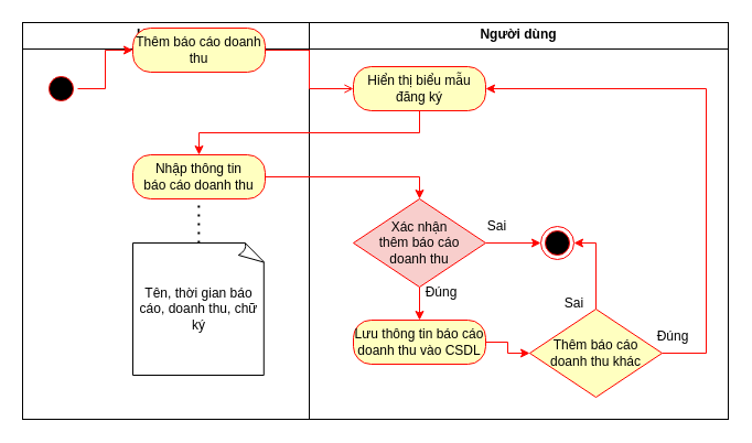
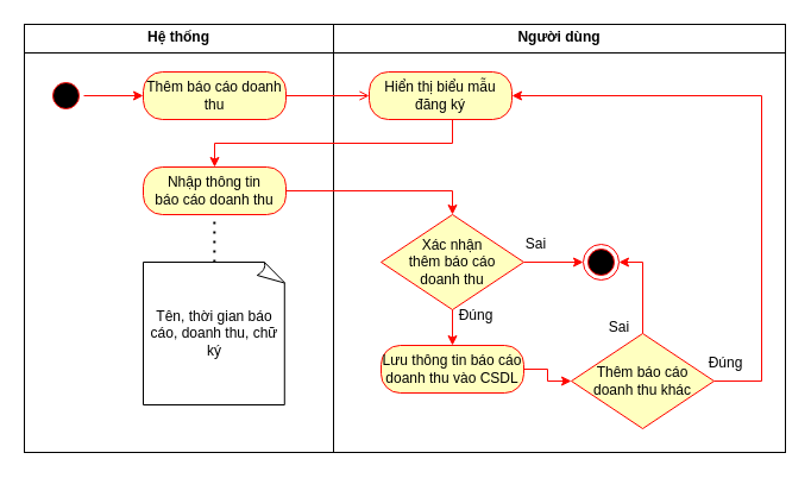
- <mxCell id="7" value="Thêm báo cáo doanh thu" style="rounded=1;whiteSpace=wrap;html=1;arcSize=40;fontColor=#000000;fillColor=#ffffc0;strokeColor=#FF0500;" vertex="1" parent="1"><mxGeometry x="120" y="25" width="120" height="40" as="geometry" /></mxCell>
+ <mxCell id="7" value="Thêm báo cáo doanh thu" style="rounded=1;whiteSpace=wrap;html=1;arcSize=40;fontColor=#000000;fillColor=#ffffc0;strokeColor=#FF0500;" vertex="1" parent="1"><mxGeometry x="120" y="60" width="120" height="40" as="geometry" /></mxCell>
- <mxCell id="9" value="Hiển thị biểu mẫu đăng ký" style="rounded=1;whiteSpace=wrap;html=1;arcSize=40;fontColor=#000000;fillColor=#ffffc0;strokeColor=#FF0500;" vertex="1" parent="1"><mxGeometry x="320" y="60" width="120" height="40" as="geometry" /></mxCell>
+ <mxCell id="9" value="Hiển thị biểu mẫu đăng ký" style="rounded=1;whiteSpace=wrap;html=1;arcSize=40;fontColor=#000000;fillColor=#ffffc0;strokeColor=#FF0500;" vertex="1" parent="1"><mxGeometry x="310" y="60" width="120" height="40" as="geometry" /></mxCell>
- <mxCell id="16" value="Xác nhận&lt;br&gt;thêm&amp;nbsp;&lt;span style=&quot;background-color: transparent; color: light-dark(rgb(0, 0, 0), rgb(237, 237, 237));&quot;&gt;báo cáo&lt;/span&gt;&lt;div&gt;&lt;span style=&quot;background-color: transparent; color: light-dark(rgb(0, 0, 0), rgb(237, 237, 237));&quot;&gt;doanh thu&lt;/span&gt;&lt;/div&gt;" style="rhombus;whiteSpace=wrap;html=1;fontColor=#000000;fillColor=#f8cecc;strokeColor=#FF0500;" vertex="1" parent="1"><mxGeometry x="320" y="180" width="120" height="80" as="geometry" /></mxCell>
+ <mxCell id="16" value="Xác nhận&lt;br&gt;thêm&amp;nbsp;&lt;span style=&quot;background-color: transparent; color: light-dark(rgb(0, 0, 0), rgb(237, 237, 237));&quot;&gt;báo cáo&lt;/span&gt;&lt;div&gt;&lt;span style=&quot;background-color: transparent; color: light-dark(rgb(0, 0, 0), rgb(237, 237, 237));&quot;&gt;doanh thu&lt;/span&gt;&lt;/div&gt;" style="rhombus;whiteSpace=wrap;html=1;fontColor=#000000;fillColor=#ffffc0;strokeColor=#FF0500;" vertex="1" parent="1"><mxGeometry x="320" y="180" width="120" height="80" as="geometry" /></mxCell>
